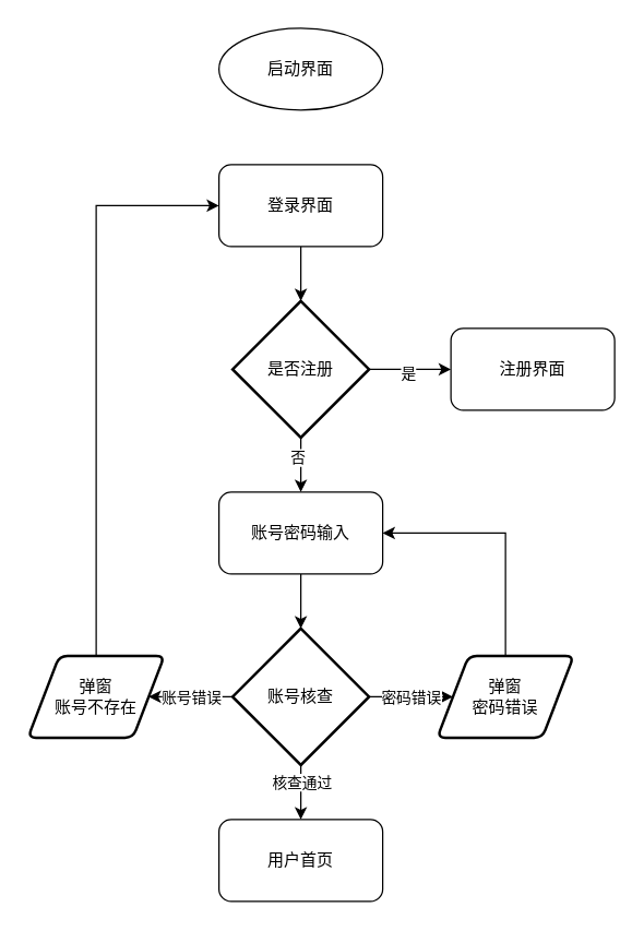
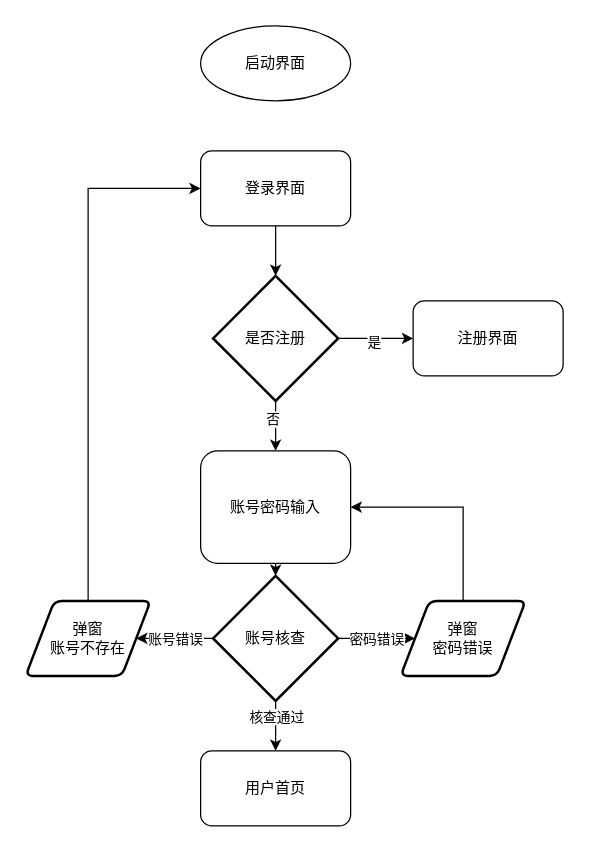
- <mxCell id="10" value="账号密码输入" style="rounded=1;whiteSpace=wrap;html=1;" vertex="1" parent="1"><mxGeometry x="160" y="360" width="120" height="60" as="geometry" /></mxCell>
+ <mxCell id="10" value="账号密码输入" style="rounded=1;whiteSpace=wrap;html=1;" vertex="1" parent="1"><mxGeometry x="160" y="360" width="120" height="90" as="geometry" /></mxCell>
